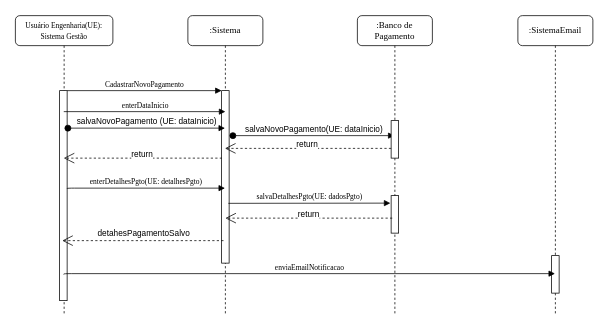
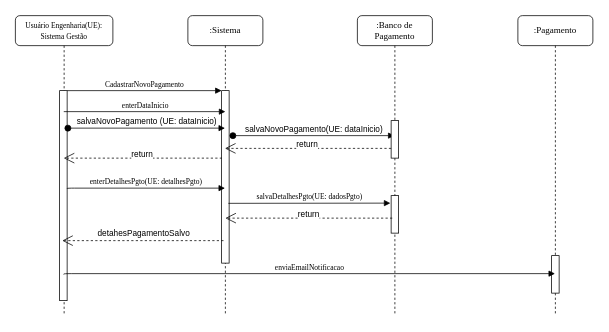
- <mxCell id="19" value=":SistemaEmail" style="shape=umlLifeline;perimeter=lifelinePerimeter;whiteSpace=wrap;html=1;container=1;collapsible=0;recursiveResize=0;outlineConnect=0;rounded=1;shadow=0;comic=0;labelBackgroundColor=none;strokeWidth=1;fontFamily=Verdana;fontSize=12;align=center;" vertex="1" parent="1"><mxGeometry x="690" y="20" width="100" height="400" as="geometry" /></mxCell>
+ <mxCell id="19" value=":Pagamento" style="shape=umlLifeline;perimeter=lifelinePerimeter;whiteSpace=wrap;html=1;container=1;collapsible=0;recursiveResize=0;outlineConnect=0;rounded=1;shadow=0;comic=0;labelBackgroundColor=none;strokeWidth=1;fontFamily=Verdana;fontSize=12;align=center;" vertex="1" parent="1"><mxGeometry x="690" y="20" width="100" height="400" as="geometry" /></mxCell>
